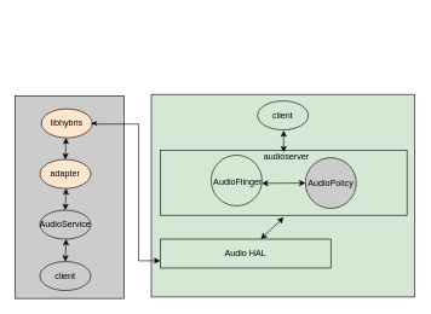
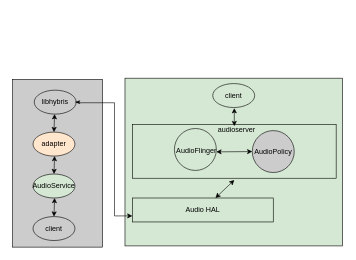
- <mxCell id="14" value="libhybris" style="ellipse;whiteSpace=wrap;html=1;fillColor=#ffe6cc;" vertex="1" parent="1"><mxGeometry x="56" y="150" width="70" height="40" as="geometry" /></mxCell>
+ <mxCell id="14" value="libhybris" style="ellipse;whiteSpace=wrap;html=1;fillColor=#CCCCCC;" vertex="1" parent="1"><mxGeometry x="56" y="150" width="70" height="40" as="geometry" /></mxCell>
- <mxCell id="12" value="AudioService" style="ellipse;whiteSpace=wrap;html=1;fillColor=#CCCCCC;" vertex="1" parent="1"><mxGeometry x="54" y="290" width="70" height="40" as="geometry" /></mxCell>
+ <mxCell id="12" value="AudioService" style="ellipse;whiteSpace=wrap;html=1;fillColor=#d5e8d4;" vertex="1" parent="1"><mxGeometry x="54" y="290" width="70" height="40" as="geometry" /></mxCell>
